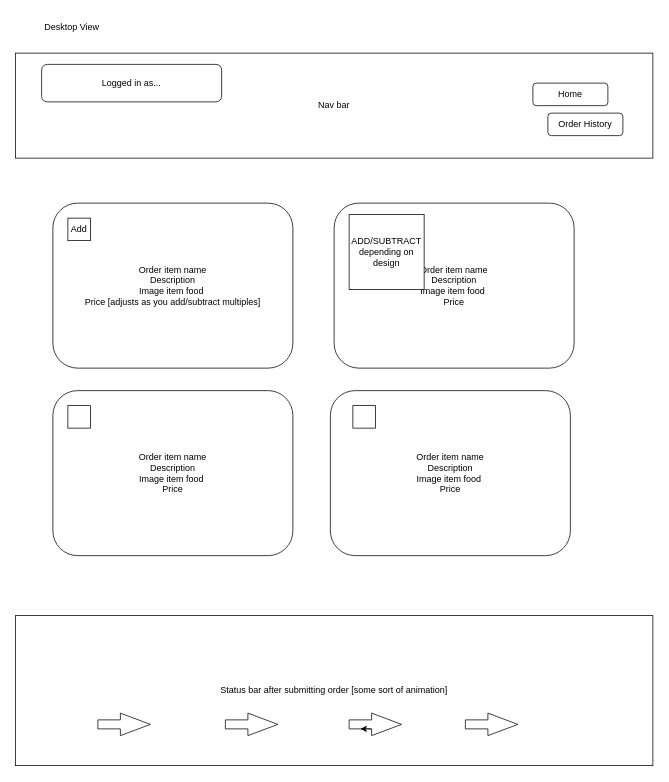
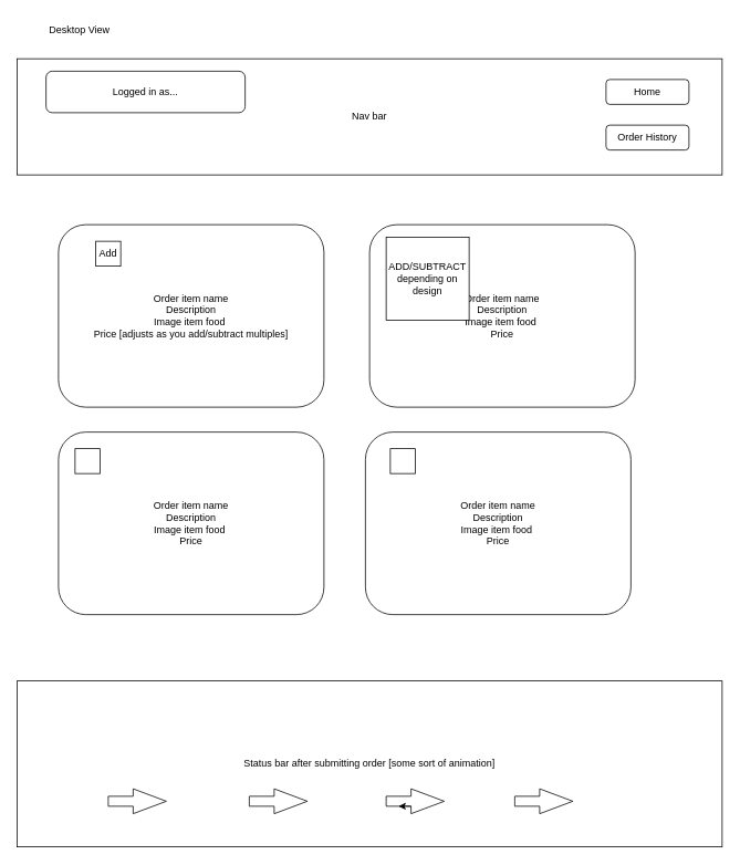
- <mxCell id="18" value="Home" style="rounded=1;whiteSpace=wrap;html=1;" vertex="1" parent="1"><mxGeometry x="710" y="110" width="100" height="30" as="geometry" /></mxCell>
+ <mxCell id="18" value="Home" style="rounded=1;whiteSpace=wrap;html=1;" vertex="1" parent="1"><mxGeometry x="730" y="95" width="100" height="30" as="geometry" /></mxCell>
- <mxCell id="9" value="Add" style="whiteSpace=wrap;html=1;aspect=fixed;" parent="1" vertex="1"><mxGeometry x="90" y="290" width="30" height="30" as="geometry" /></mxCell>
+ <mxCell id="9" value="Add" style="whiteSpace=wrap;html=1;aspect=fixed;" parent="1" vertex="1"><mxGeometry x="115" y="290" width="30" height="30" as="geometry" /></mxCell>
